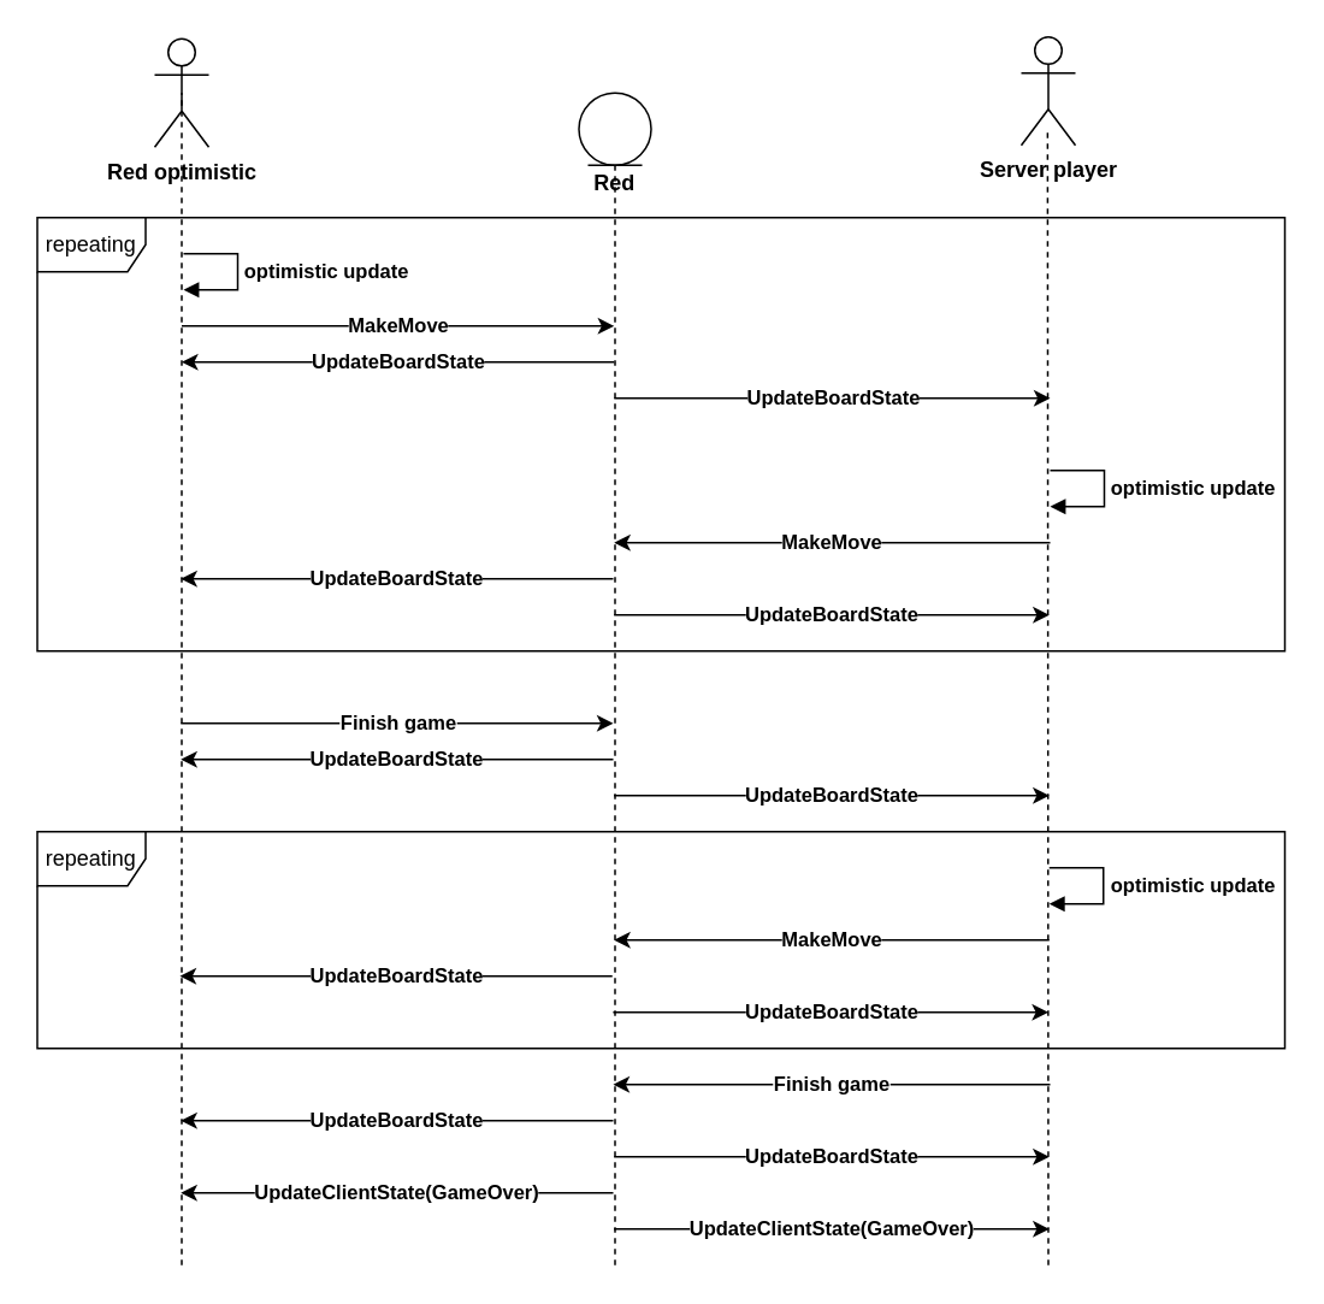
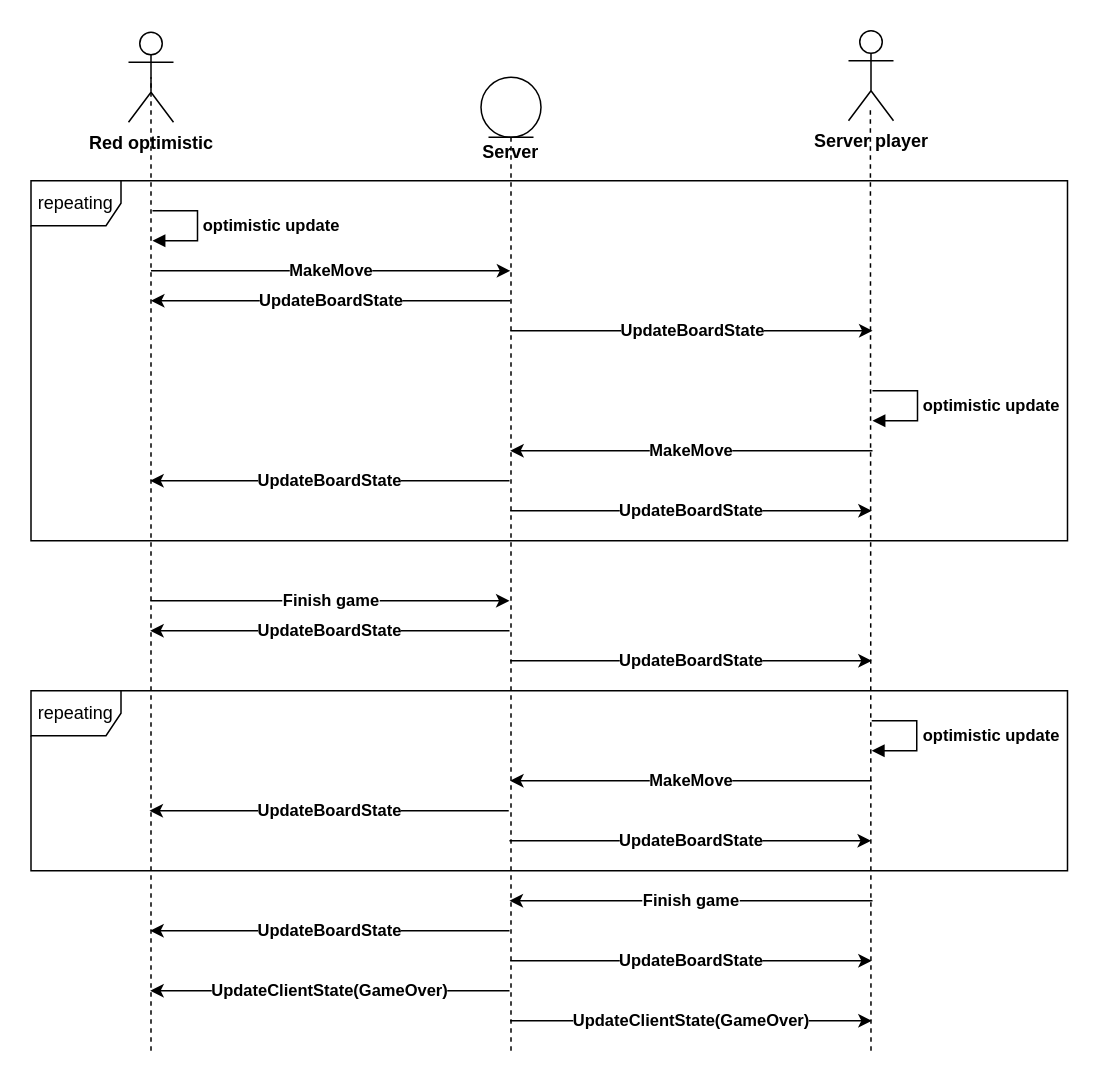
- <mxCell id="5" value="Red" style="shape=umlLifeline;participant=umlEntity;perimeter=lifelinePerimeter;whiteSpace=wrap;html=1;container=1;collapsible=0;recursiveResize=0;verticalAlign=top;spacingTop=36;outlineConnect=0;fontStyle=1" vertex="1" parent="1"><mxGeometry x="320" y="51" width="40" height="649" as="geometry" /></mxCell>
+ <mxCell id="5" value="Server" style="shape=umlLifeline;participant=umlEntity;perimeter=lifelinePerimeter;whiteSpace=wrap;html=1;container=1;collapsible=0;recursiveResize=0;verticalAlign=top;spacingTop=36;outlineConnect=0;fontStyle=1" vertex="1" parent="1"><mxGeometry x="320" y="51" width="40" height="649" as="geometry" /></mxCell>
